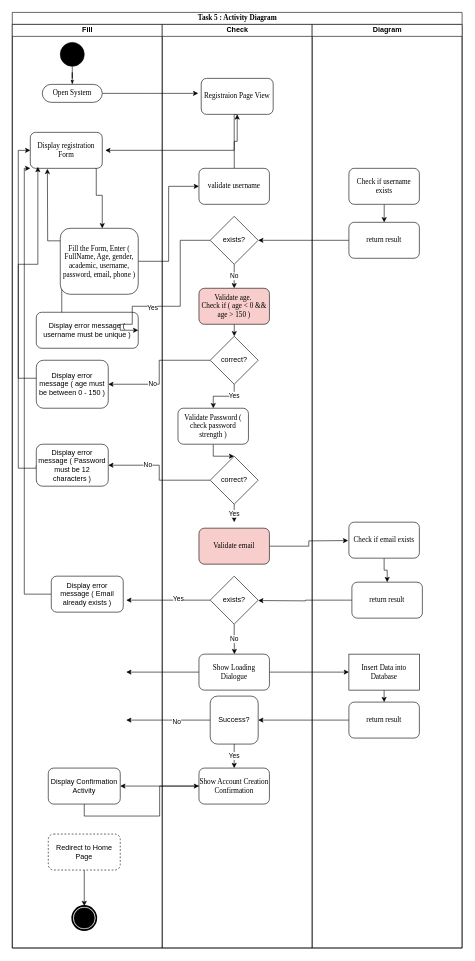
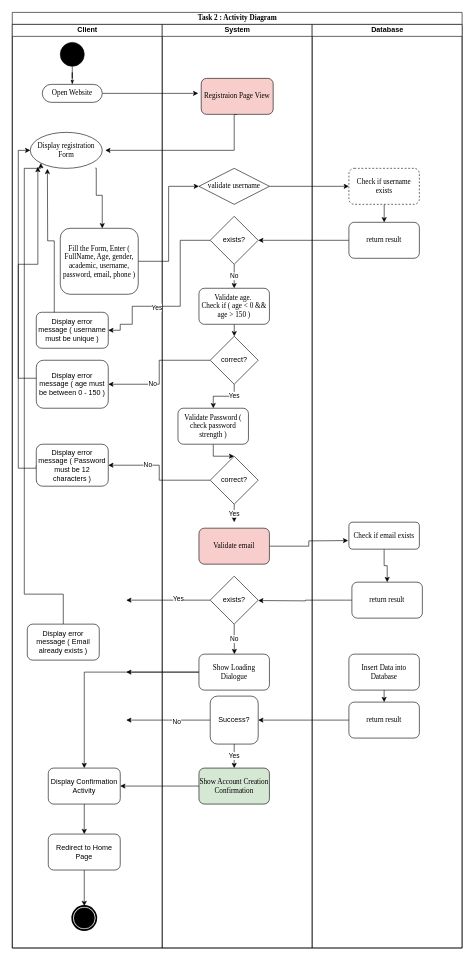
- <mxCell id="2" value="Task 5 : Activity Diagram" style="swimlane;html=1;childLayout=stackLayout;startSize=20;rounded=0;shadow=0;comic=0;labelBackgroundColor=none;strokeWidth=1;fontFamily=Verdana;fontSize=12;align=center;" parent="1" vertex="1"><mxGeometry x="20" y="20" width="750" height="1560" as="geometry" /></mxCell>
+ <mxCell id="2" value="Task 2 : Activity Diagram" style="swimlane;html=1;childLayout=stackLayout;startSize=20;rounded=0;shadow=0;comic=0;labelBackgroundColor=none;strokeWidth=1;fontFamily=Verdana;fontSize=12;align=center;" parent="1" vertex="1"><mxGeometry x="20" y="20" width="750" height="1560" as="geometry" /></mxCell>
- <mxCell id="10" value="Fill" style="swimlane;html=1;startSize=20;" parent="2" vertex="1"><mxGeometry y="20" width="250" height="1540" as="geometry" /></mxCell>
+ <mxCell id="10" value="Client" style="swimlane;html=1;startSize=20;" parent="2" vertex="1"><mxGeometry y="20" width="250" height="1540" as="geometry" /></mxCell>
- <mxCell id="31" value="Check" style="swimlane;html=1;startSize=20;" parent="2" vertex="1"><mxGeometry x="250" y="20" width="250" height="1540" as="geometry" /></mxCell>
+ <mxCell id="31" value="System" style="swimlane;html=1;startSize=20;" parent="2" vertex="1"><mxGeometry x="250" y="20" width="250" height="1540" as="geometry" /></mxCell>
- <mxCell id="65" value="Diagram" style="swimlane;html=1;startSize=20;" vertex="1" parent="2"><mxGeometry x="500" y="20" width="250" height="1540" as="geometry" /></mxCell>
+ <mxCell id="65" value="Database" style="swimlane;html=1;startSize=20;" vertex="1" parent="2"><mxGeometry x="500" y="20" width="250" height="1540" as="geometry" /></mxCell>
- <mxCell id="13" value="Open System" style="rounded=1;whiteSpace=wrap;html=1;shadow=0;comic=0;labelBackgroundColor=none;strokeWidth=1;fontFamily=Verdana;fontSize=12;align=center;arcSize=50;" parent="10" vertex="1"><mxGeometry x="50" y="100" width="100" height="30" as="geometry" /></mxCell>
+ <mxCell id="13" value="Open Website" style="rounded=1;whiteSpace=wrap;html=1;shadow=0;comic=0;labelBackgroundColor=none;strokeWidth=1;fontFamily=Verdana;fontSize=12;align=center;arcSize=50;" parent="10" vertex="1"><mxGeometry x="50" y="100" width="100" height="30" as="geometry" /></mxCell>
- <mxCell id="40" value="&lt;span style=&quot;font-family: Verdana;&quot;&gt;Registraion Page View&lt;/span&gt;" style="rounded=1;whiteSpace=wrap;html=1;" vertex="1" parent="31"><mxGeometry x="65" y="90" width="120" height="60" as="geometry" /></mxCell>
+ <mxCell id="40" value="&lt;span style=&quot;font-family: Verdana;&quot;&gt;Registraion Page View&lt;/span&gt;" style="rounded=1;whiteSpace=wrap;html=1;fillColor=#f8cecc;" vertex="1" parent="31"><mxGeometry x="65" y="90" width="120" height="60" as="geometry" /></mxCell>
- <mxCell id="8" style="edgeStyle=orthogonalEdgeStyle;rounded=0;orthogonalLoop=1;jettySize=auto;html=1;" edge="1" parent="2" source="39" target="40"><mxGeometry relative="1" as="geometry" /></mxCell>
+ <mxCell id="8" style="edgeStyle=orthogonalEdgeStyle;rounded=0;orthogonalLoop=1;jettySize=auto;html=1;entryX=0;entryY=0.5;entryDx=0;entryDy=0;" edge="1" parent="2" source="39" target="72"><mxGeometry relative="1" as="geometry" /></mxCell>
- <mxCell id="19" value="&lt;span style=&quot;font-family: Verdana;&quot;&gt;Display registration Form&lt;/span&gt;" style="rounded=1;whiteSpace=wrap;html=1;" vertex="1" parent="10"><mxGeometry x="30" y="180" width="120" height="60" as="geometry" /></mxCell>
+ <mxCell id="19" value="&lt;span style=&quot;font-family: Verdana;&quot;&gt;Display registration Form&lt;/span&gt;" style="ellipse;whiteSpace=wrap;html=1;" vertex="1" parent="10"><mxGeometry x="30" y="180" width="120" height="60" as="geometry" /></mxCell>
- <mxCell id="39" value="&lt;span style=&quot;font-family: Verdana;&quot;&gt;validate username&lt;/span&gt;" style="rounded=1;whiteSpace=wrap;html=1;" vertex="1" parent="31"><mxGeometry x="61.25" y="240" width="117.5" height="60" as="geometry" /></mxCell>
+ <mxCell id="39" value="&lt;span style=&quot;font-family: Verdana;&quot;&gt;validate username&lt;/span&gt;" style="rhombus;whiteSpace=wrap;html=1;" vertex="1" parent="31"><mxGeometry x="61.25" y="240" width="117.5" height="60" as="geometry" /></mxCell>
- <mxCell id="72" value="&lt;span style=&quot;font-family: Verdana;&quot;&gt;Check if username exists&lt;/span&gt;" style="rounded=1;whiteSpace=wrap;html=1;" vertex="1" parent="65"><mxGeometry x="61.25" y="240" width="117.5" height="60" as="geometry" /></mxCell>
+ <mxCell id="72" value="&lt;span style=&quot;font-family: Verdana;&quot;&gt;Check if username exists&lt;/span&gt;" style="rounded=1;whiteSpace=wrap;html=1;dashed=1;" vertex="1" parent="65"><mxGeometry x="61.25" y="240" width="117.5" height="60" as="geometry" /></mxCell>
- <mxCell id="61" value="&lt;span style=&quot;font-family: Verdana;&quot;&gt;Validate age.&amp;nbsp;&lt;br&gt;&lt;/span&gt;&lt;span style=&quot;font-family: Verdana;&quot;&gt;Check if ( age &amp;lt; 0 &amp;amp;&amp;amp; age &amp;gt; 150 )&lt;/span&gt;&lt;span style=&quot;font-family: Verdana;&quot;&gt;&lt;br&gt;&lt;/span&gt;" style="rounded=1;whiteSpace=wrap;html=1;fillColor=#f8cecc;" vertex="1" parent="31"><mxGeometry x="61.25" y="440" width="117.5" height="60" as="geometry" /></mxCell>
+ <mxCell id="61" value="&lt;span style=&quot;font-family: Verdana;&quot;&gt;Validate age.&amp;nbsp;&lt;br&gt;&lt;/span&gt;&lt;span style=&quot;font-family: Verdana;&quot;&gt;Check if ( age &amp;lt; 0 &amp;amp;&amp;amp; age &amp;gt; 150 )&lt;/span&gt;&lt;span style=&quot;font-family: Verdana;&quot;&gt;&lt;br&gt;&lt;/span&gt;" style="rounded=1;whiteSpace=wrap;html=1;" vertex="1" parent="31"><mxGeometry x="61.25" y="440" width="117.5" height="60" as="geometry" /></mxCell>
- <mxCell id="16" value="Display error message ( username must be unique )" style="rounded=1;whiteSpace=wrap;html=1;" vertex="1" parent="10"><mxGeometry x="40" y="480" width="170" height="60" as="geometry" /></mxCell>
+ <mxCell id="16" value="Display error message ( username must be unique )" style="rounded=1;whiteSpace=wrap;html=1;" vertex="1" parent="10"><mxGeometry x="40" y="480" width="120" height="60" as="geometry" /></mxCell>
- <mxCell id="75" value="&lt;span style=&quot;font-family: Verdana;&quot;&gt;Check if email exists&lt;/span&gt;" style="rounded=1;whiteSpace=wrap;html=1;" vertex="1" parent="65"><mxGeometry x="61.25" y="830" width="117.5" height="60" as="geometry" /></mxCell>
+ <mxCell id="75" value="&lt;span style=&quot;font-family: Verdana;&quot;&gt;Check if email exists&lt;/span&gt;" style="rounded=1;whiteSpace=wrap;html=1;" vertex="1" parent="65"><mxGeometry x="61.25" y="830" width="117.5" height="45" as="geometry" /></mxCell>
- <mxCell id="24" value="Display error message ( Email already exists )" style="rounded=1;whiteSpace=wrap;html=1;" vertex="1" parent="10"><mxGeometry x="65" y="920" width="120" height="60" as="geometry" /></mxCell>
+ <mxCell id="24" value="Display error message ( Email already exists )" style="rounded=1;whiteSpace=wrap;html=1;" vertex="1" parent="10"><mxGeometry x="25" y="1000" width="120" height="60" as="geometry" /></mxCell>
- <mxCell id="6" style="edgeStyle=orthogonalEdgeStyle;rounded=0;orthogonalLoop=1;jettySize=auto;html=1;entryX=0;entryY=0.5;entryDx=0;entryDy=0;" edge="1" parent="2" source="53" target="79"><mxGeometry relative="1" as="geometry" /></mxCell>
+ <mxCell id="6" style="edgeStyle=orthogonalEdgeStyle;rounded=0;orthogonalLoop=1;jettySize=auto;html=1;" edge="1" parent="2" source="53" target="26"><mxGeometry relative="1" as="geometry" /></mxCell>
- <mxCell id="79" value="&lt;span style=&quot;font-family: Verdana;&quot;&gt;Insert Data into Database&lt;/span&gt;" style="whiteSpace=wrap;html=1;rounded=0;" vertex="1" parent="65"><mxGeometry x="61.25" y="1050" width="117.5" height="60" as="geometry" /></mxCell>
+ <mxCell id="79" value="&lt;span style=&quot;font-family: Verdana;&quot;&gt;Insert Data into Database&lt;/span&gt;" style="rounded=1;whiteSpace=wrap;html=1;" vertex="1" parent="65"><mxGeometry x="61.25" y="1050" width="117.5" height="60" as="geometry" /></mxCell>
- <mxCell id="59" value="&lt;span style=&quot;font-family: Verdana;&quot;&gt;Show Account Creation Confirmation&lt;/span&gt;" style="rounded=1;whiteSpace=wrap;html=1;" vertex="1" parent="31"><mxGeometry x="61.25" y="1240" width="117.5" height="60" as="geometry" /></mxCell>
+ <mxCell id="59" value="&lt;span style=&quot;font-family: Verdana;&quot;&gt;Show Account Creation Confirmation&lt;/span&gt;" style="rounded=1;whiteSpace=wrap;html=1;fillColor=#d5e8d4;" vertex="1" parent="31"><mxGeometry x="61.25" y="1240" width="117.5" height="60" as="geometry" /></mxCell>
- <mxCell id="25" style="edgeStyle=orthogonalEdgeStyle;rounded=0;orthogonalLoop=1;jettySize=auto;html=1;exitX=0.5;exitY=1;exitDx=0;exitDy=0;" edge="1" parent="10" source="26" target="59"><mxGeometry relative="1" as="geometry" /></mxCell>
+ <mxCell id="25" style="edgeStyle=orthogonalEdgeStyle;rounded=0;orthogonalLoop=1;jettySize=auto;html=1;exitX=0.5;exitY=1;exitDx=0;exitDy=0;entryX=0.5;entryY=0;entryDx=0;entryDy=0;" edge="1" parent="10" source="26" target="28"><mxGeometry relative="1" as="geometry" /></mxCell>
- <mxCell id="28" value="Redirect to Home Page" style="rounded=1;whiteSpace=wrap;html=1;dashed=1;" vertex="1" parent="10"><mxGeometry x="60" y="1350" width="120" height="60" as="geometry" /></mxCell>
+ <mxCell id="28" value="Redirect to Home Page" style="rounded=1;whiteSpace=wrap;html=1;" vertex="1" parent="10"><mxGeometry x="60" y="1350" width="120" height="60" as="geometry" /></mxCell>
